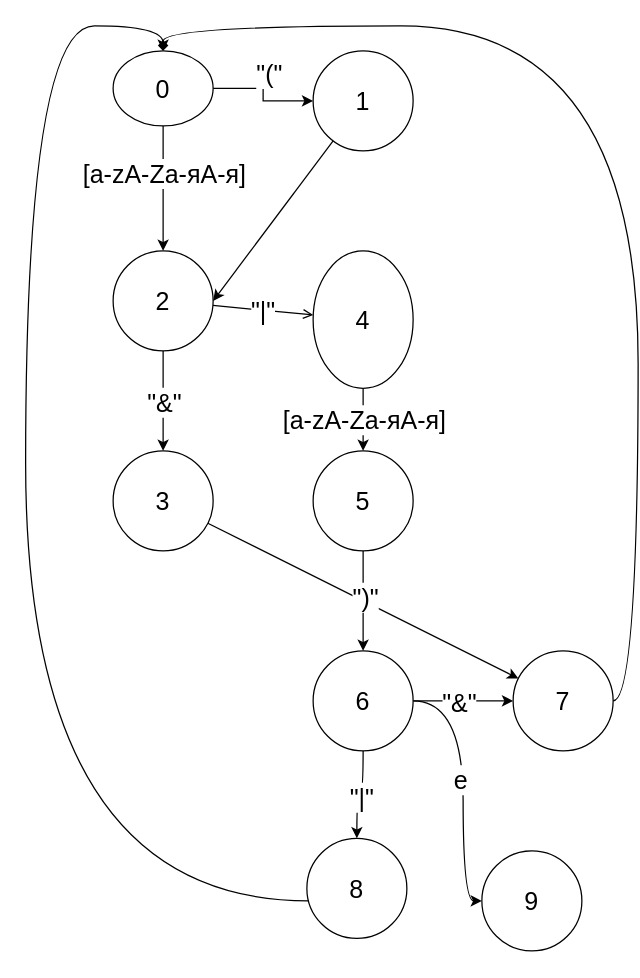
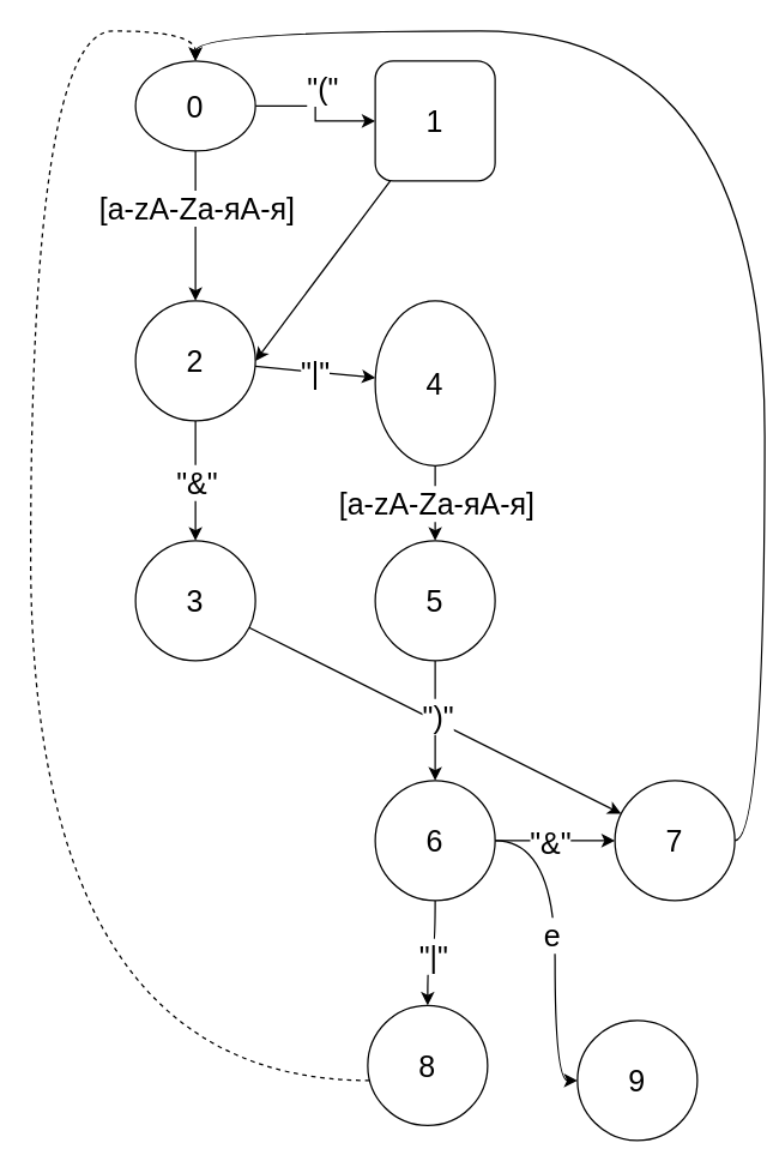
- <mxCell id="29" style="edgeStyle=orthogonalEdgeStyle;curved=1;rounded=0;orthogonalLoop=1;jettySize=auto;html=1;exitX=1;exitY=0.5;exitDx=0;exitDy=0;entryX=0.5;entryY=0;entryDx=0;entryDy=0;fontSize=20;endArrow=diamond;" edge="1" parent="1" source="30" target="6"><mxGeometry relative="1" as="geometry" /></mxCell>
+ <mxCell id="29" style="edgeStyle=orthogonalEdgeStyle;curved=1;rounded=0;orthogonalLoop=1;jettySize=auto;html=1;exitX=1;exitY=0.5;exitDx=0;exitDy=0;entryX=0.5;entryY=0;entryDx=0;entryDy=0;fontSize=20;" edge="1" parent="1" source="30" target="6"><mxGeometry relative="1" as="geometry" /></mxCell>
- <mxCell id="8" value="1" style="ellipse;whiteSpace=wrap;html=1;aspect=fixed;fontSize=20;" vertex="1" parent="1"><mxGeometry x="250" y="40" width="80" height="80" as="geometry" /></mxCell>
+ <mxCell id="8" value="1" style="whiteSpace=wrap;html=1;aspect=fixed;fontSize=20;rounded=1;" vertex="1" parent="1"><mxGeometry x="250" y="40" width="80" height="80" as="geometry" /></mxCell>
- <mxCell id="11" value="" style="edgeStyle=none;rounded=0;orthogonalLoop=1;jettySize=auto;html=1;fontSize=20;endArrow=open;" edge="1" parent="1" source="13" target="18"><mxGeometry relative="1" as="geometry" /></mxCell>
+ <mxCell id="11" value="" style="edgeStyle=none;rounded=0;orthogonalLoop=1;jettySize=auto;html=1;fontSize=20;" edge="1" parent="1" source="13" target="18"><mxGeometry relative="1" as="geometry" /></mxCell>
- <mxCell id="31" style="edgeStyle=orthogonalEdgeStyle;curved=1;rounded=0;orthogonalLoop=1;jettySize=auto;html=1;entryX=0.5;entryY=0;entryDx=0;entryDy=0;fontSize=20;" edge="1" parent="1" source="32" target="6"><mxGeometry relative="1" as="geometry"><Array as="points"><mxPoint x="20" y="720" /><mxPoint x="20" y="20" /><mxPoint x="130" y="20" /></Array></mxGeometry></mxCell>
+ <mxCell id="31" style="edgeStyle=orthogonalEdgeStyle;curved=1;rounded=0;orthogonalLoop=1;jettySize=auto;html=1;entryX=0.5;entryY=0;entryDx=0;entryDy=0;fontSize=20;dashed=1;" edge="1" parent="1" source="32" target="6"><mxGeometry relative="1" as="geometry"><Array as="points"><mxPoint x="20" y="720" /><mxPoint x="20" y="20" /><mxPoint x="130" y="20" /></Array></mxGeometry></mxCell>
